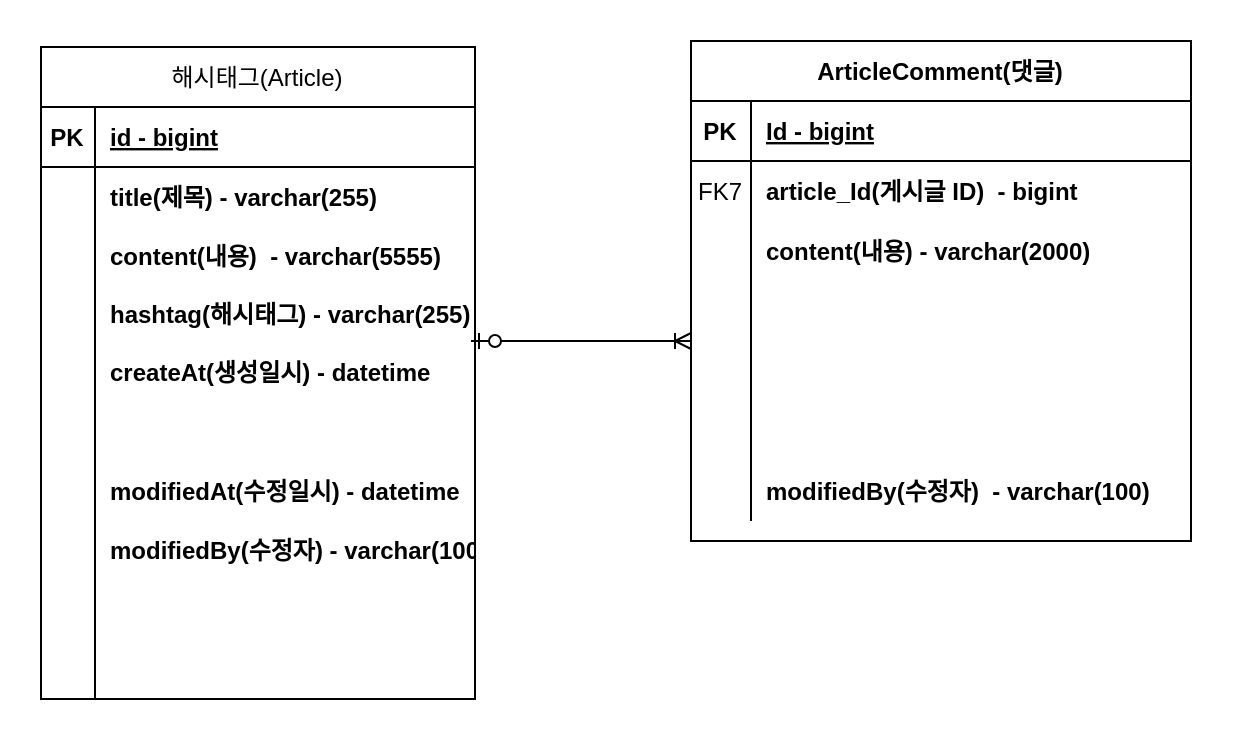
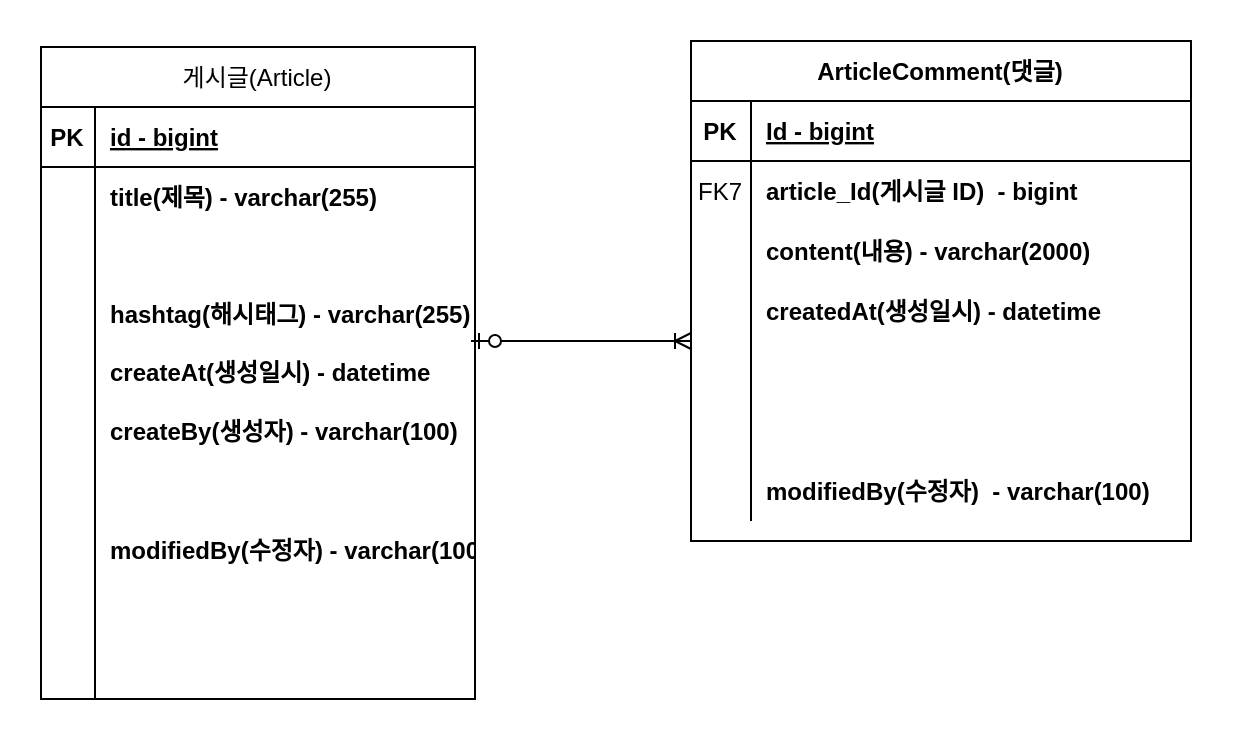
- <mxCell id="22" value="해시태그(Article)" style="shape=table;startSize=30;container=1;collapsible=1;childLayout=tableLayout;fixedRows=1;rowLines=0;fontStyle=0;align=center;resizeLast=1;" parent="1" vertex="1"><mxGeometry x="20" y="23" width="217" height="326" as="geometry" /></mxCell>
+ <mxCell id="22" value="게시글(Article)" style="shape=table;startSize=30;container=1;collapsible=1;childLayout=tableLayout;fixedRows=1;rowLines=0;fontStyle=0;align=center;resizeLast=1;" parent="1" vertex="1"><mxGeometry x="20" y="23" width="217" height="326" as="geometry" /></mxCell>
- <mxCell id="31" value="content(내용)  - varchar(5555)" style="shape=partialRectangle;overflow=hidden;connectable=0;fillColor=none;top=0;left=0;bottom=0;right=0;align=left;spacingLeft=6;fontStyle=1" vertex="1" parent="29"><mxGeometry x="27" width="190" height="29" as="geometry"><mxRectangle width="190" height="29" as="alternateBounds" /></mxGeometry></mxCell>
+ <mxCell id="14" value="createdAt(생성일시) - datetime" style="shape=partialRectangle;overflow=hidden;connectable=0;fillColor=none;top=0;left=0;bottom=0;right=0;align=left;spacingLeft=6;fontStyle=1" vertex="1" parent="12"><mxGeometry x="30" width="220" height="30" as="geometry"><mxRectangle width="220" height="30" as="alternateBounds" /></mxGeometry></mxCell>
+ <mxCell id="40" value="createBy(생성자) - varchar(100)" style="shape=partialRectangle;overflow=hidden;connectable=0;fillColor=none;top=0;left=0;bottom=0;right=0;align=left;spacingLeft=6;fontStyle=1" vertex="1" parent="38"><mxGeometry x="27" width="190" height="30" as="geometry"><mxRectangle width="190" height="30" as="alternateBounds" /></mxGeometry></mxCell>
- <mxCell id="43" value="modifiedAt(수정일시) - datetime" style="shape=partialRectangle;overflow=hidden;connectable=0;fillColor=none;top=0;left=0;bottom=0;right=0;align=left;spacingLeft=6;fontStyle=1" vertex="1" parent="41"><mxGeometry x="27" width="190" height="30" as="geometry"><mxRectangle width="190" height="30" as="alternateBounds" /></mxGeometry></mxCell>
